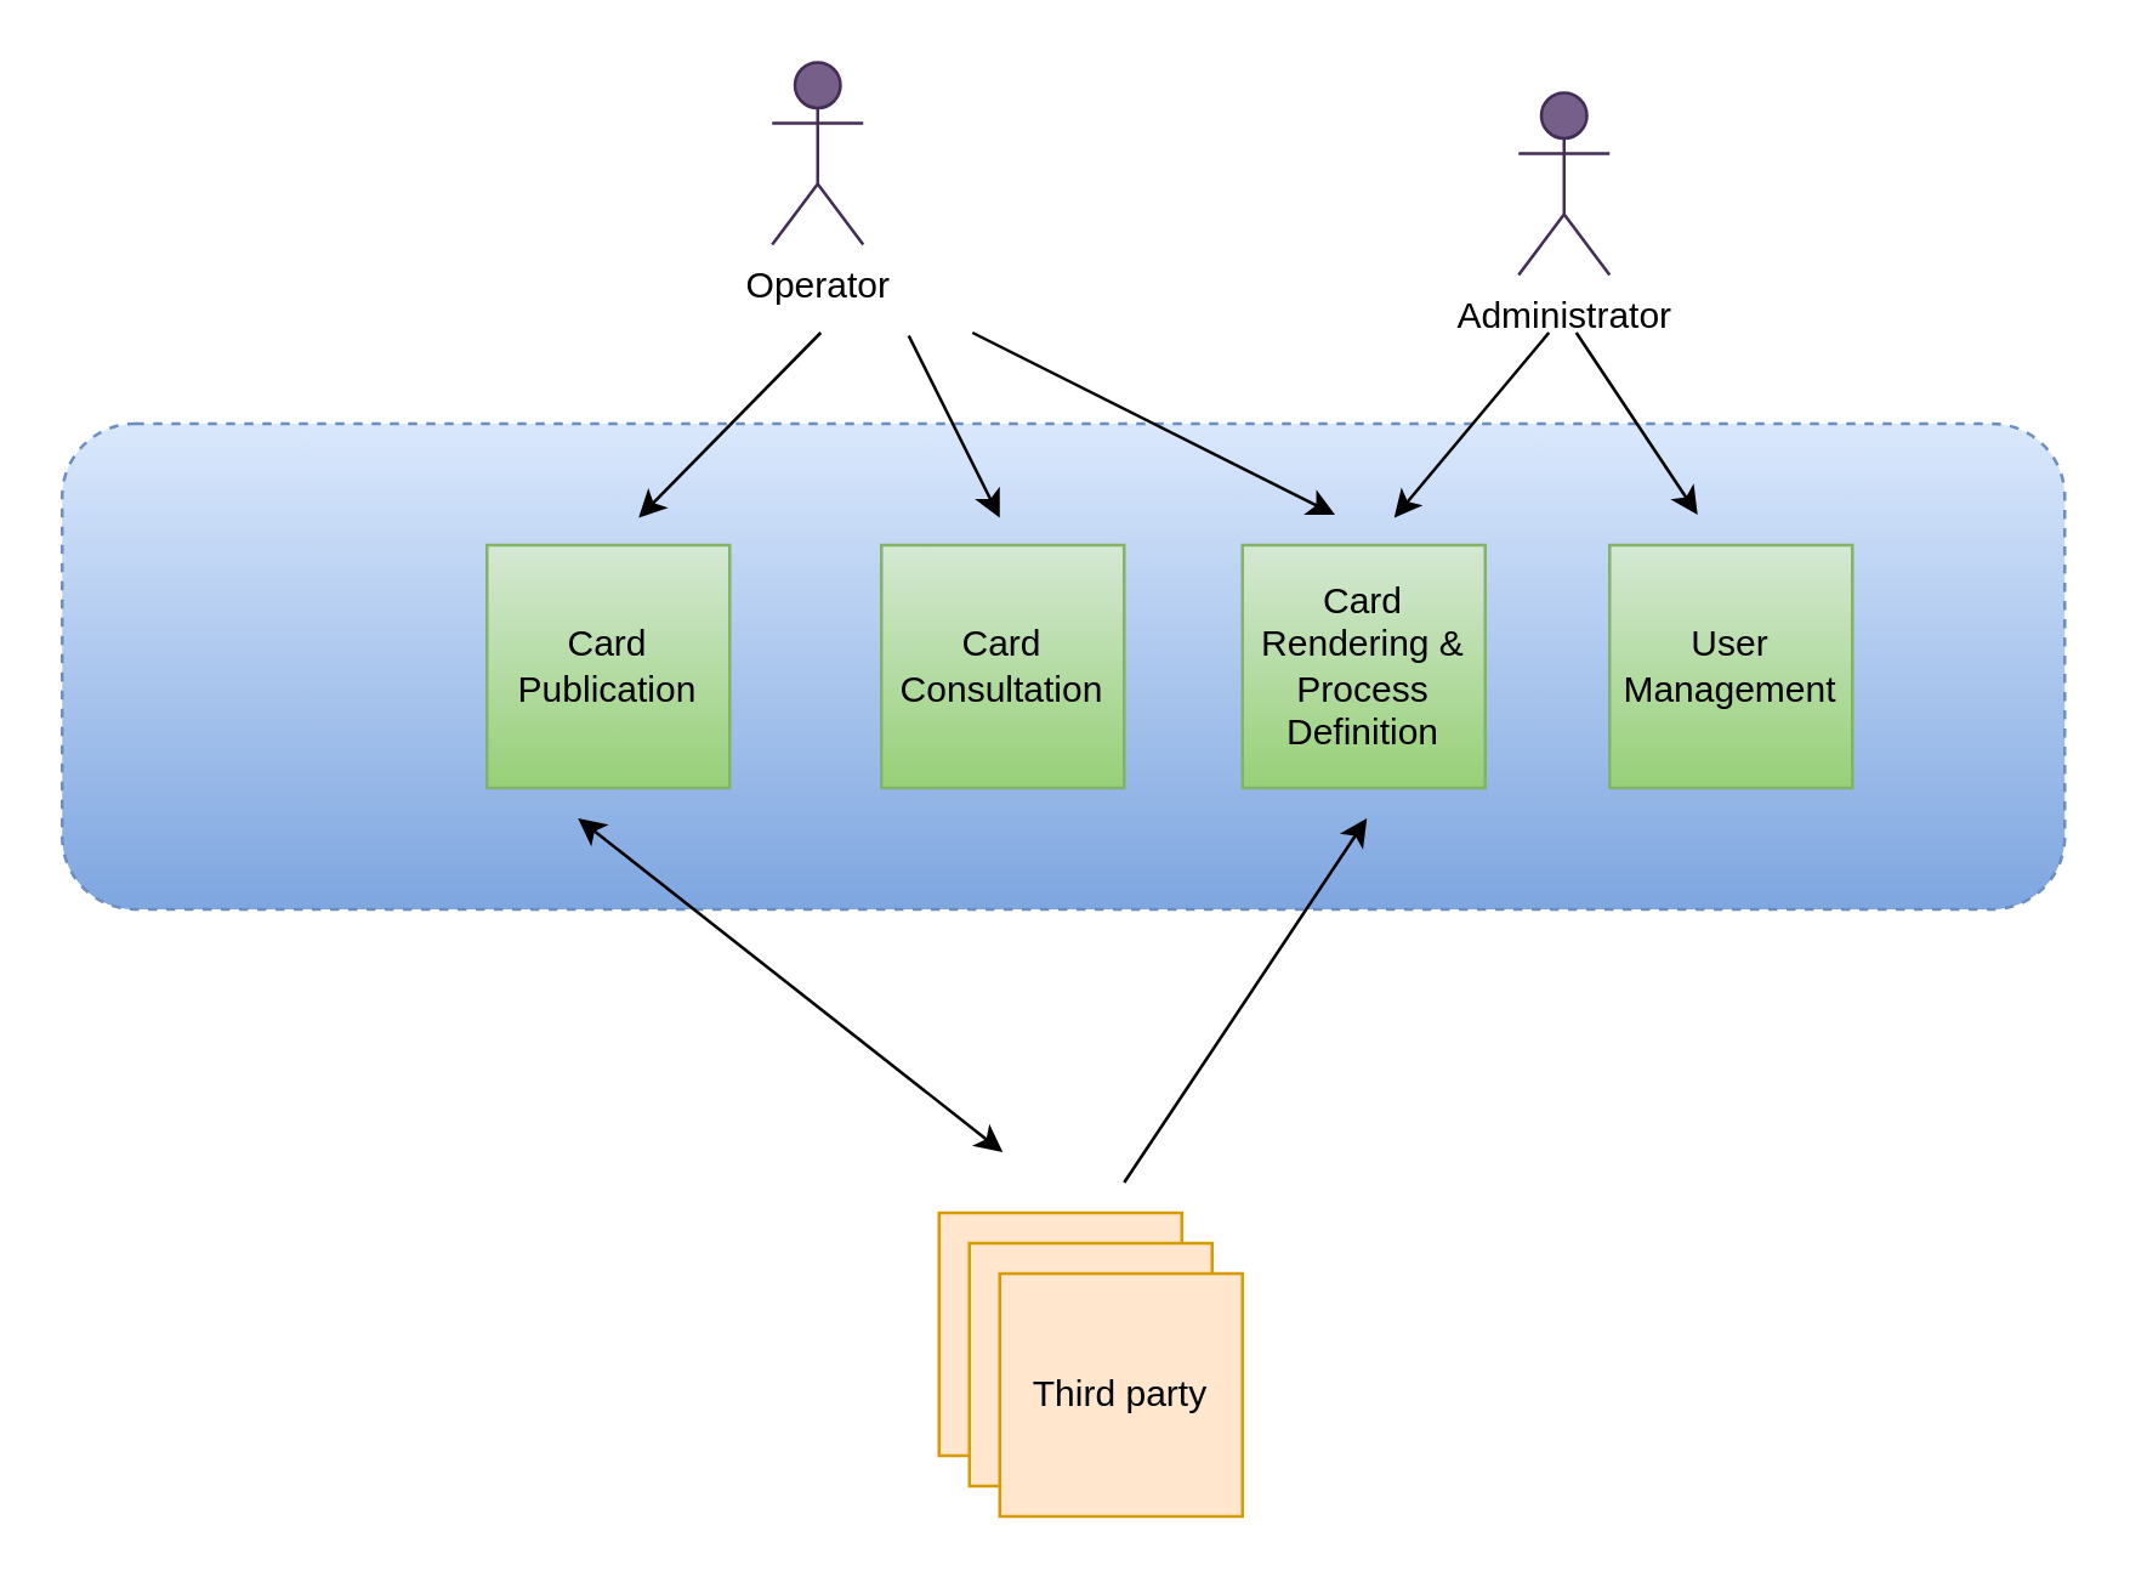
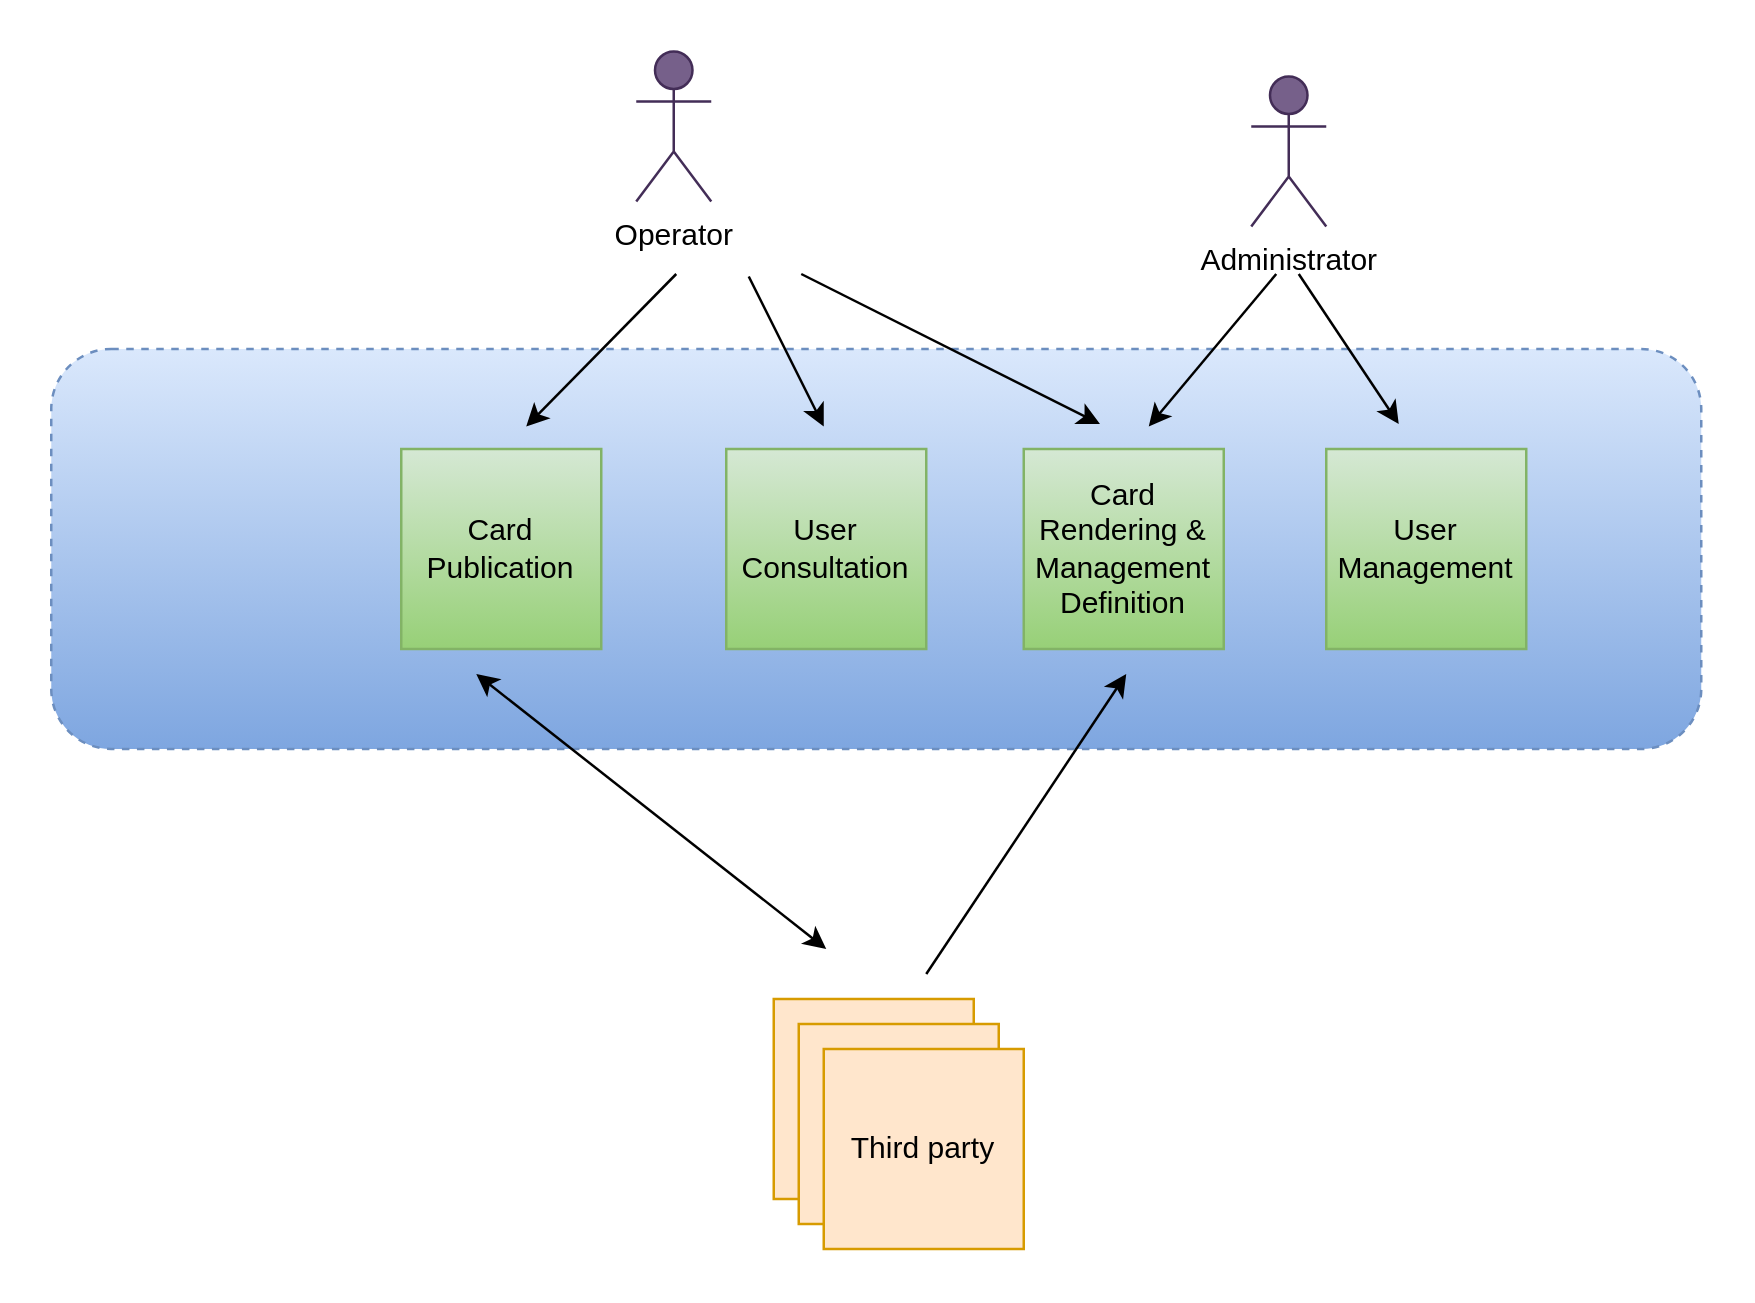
- <mxCell id="4" value="Card Consultation " style="whiteSpace=wrap;html=1;aspect=fixed;fillColor=#d5e8d4;strokeColor=#82b366;gradientColor=#97d077;" parent="1" vertex="1"><mxGeometry x="290" y="179" width="80" height="80" as="geometry" /></mxCell>
+ <mxCell id="4" value="User Consultation " style="whiteSpace=wrap;html=1;aspect=fixed;fillColor=#d5e8d4;strokeColor=#82b366;gradientColor=#97d077;" parent="1" vertex="1"><mxGeometry x="290" y="179" width="80" height="80" as="geometry" /></mxCell>
- <mxCell id="5" value="Card Rendering &amp;amp; Process Definition" style="whiteSpace=wrap;html=1;aspect=fixed;fillColor=#d5e8d4;strokeColor=#82b366;gradientColor=#97d077;" parent="1" vertex="1"><mxGeometry x="409" y="179" width="80" height="80" as="geometry" /></mxCell>
+ <mxCell id="5" value="Card Rendering &amp;amp; Management Definition" style="whiteSpace=wrap;html=1;aspect=fixed;fillColor=#d5e8d4;strokeColor=#82b366;gradientColor=#97d077;" parent="1" vertex="1"><mxGeometry x="409" y="179" width="80" height="80" as="geometry" /></mxCell>
